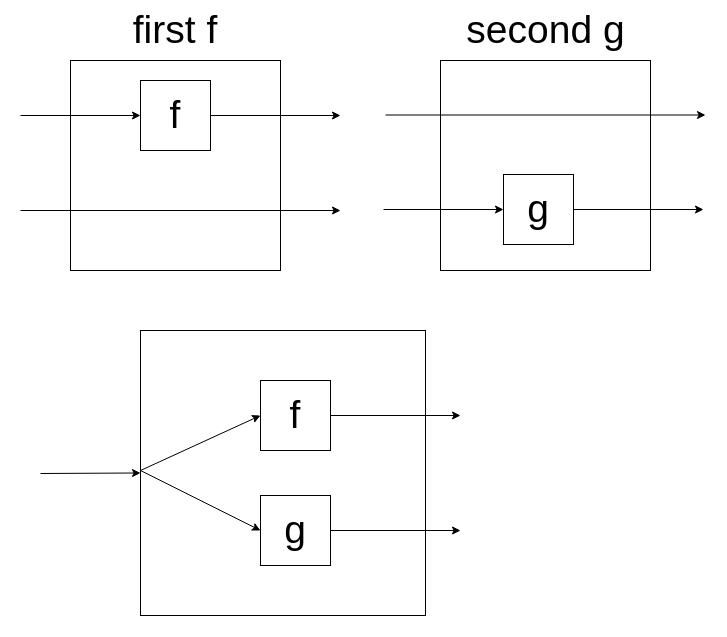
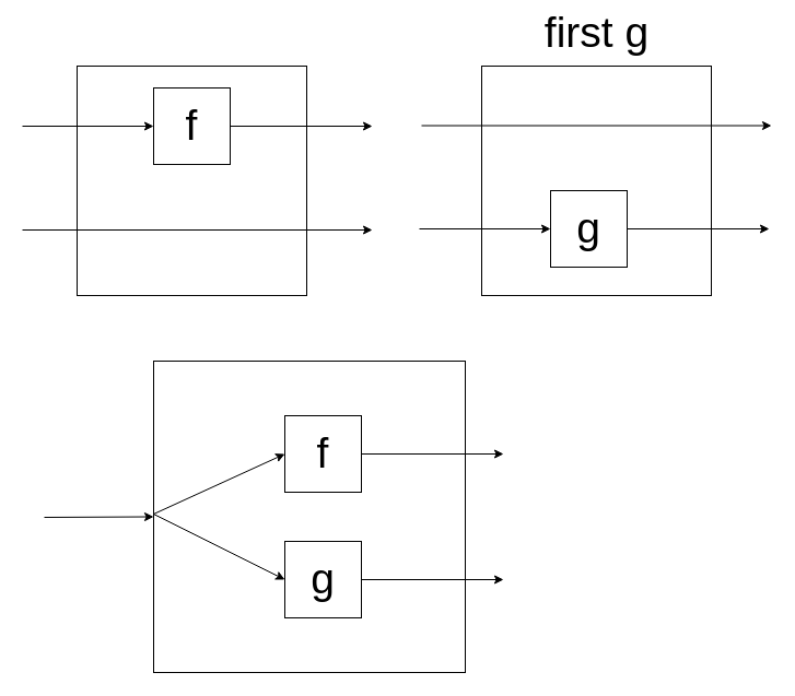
- <mxCell id="5" value="first f" style="text;html=1;strokeColor=none;fillColor=none;align=center;verticalAlign=middle;whiteSpace=wrap;rounded=0;fontSize=39;" vertex="1" parent="1"><mxGeometry x="125" y="20" width="100" height="20" as="geometry" /></mxCell>
- <mxCell id="8" value="second g" style="text;html=1;strokeColor=none;fillColor=none;align=center;verticalAlign=middle;whiteSpace=wrap;rounded=0;fontSize=39;" vertex="1" parent="1"><mxGeometry x="457.5" y="20" width="175" height="20" as="geometry" /></mxCell>
+ <mxCell id="8" value="first g" style="text;html=1;strokeColor=none;fillColor=none;align=center;verticalAlign=middle;whiteSpace=wrap;rounded=0;fontSize=39;" vertex="1" parent="1"><mxGeometry x="457.5" y="20" width="175" height="20" as="geometry" /></mxCell>
